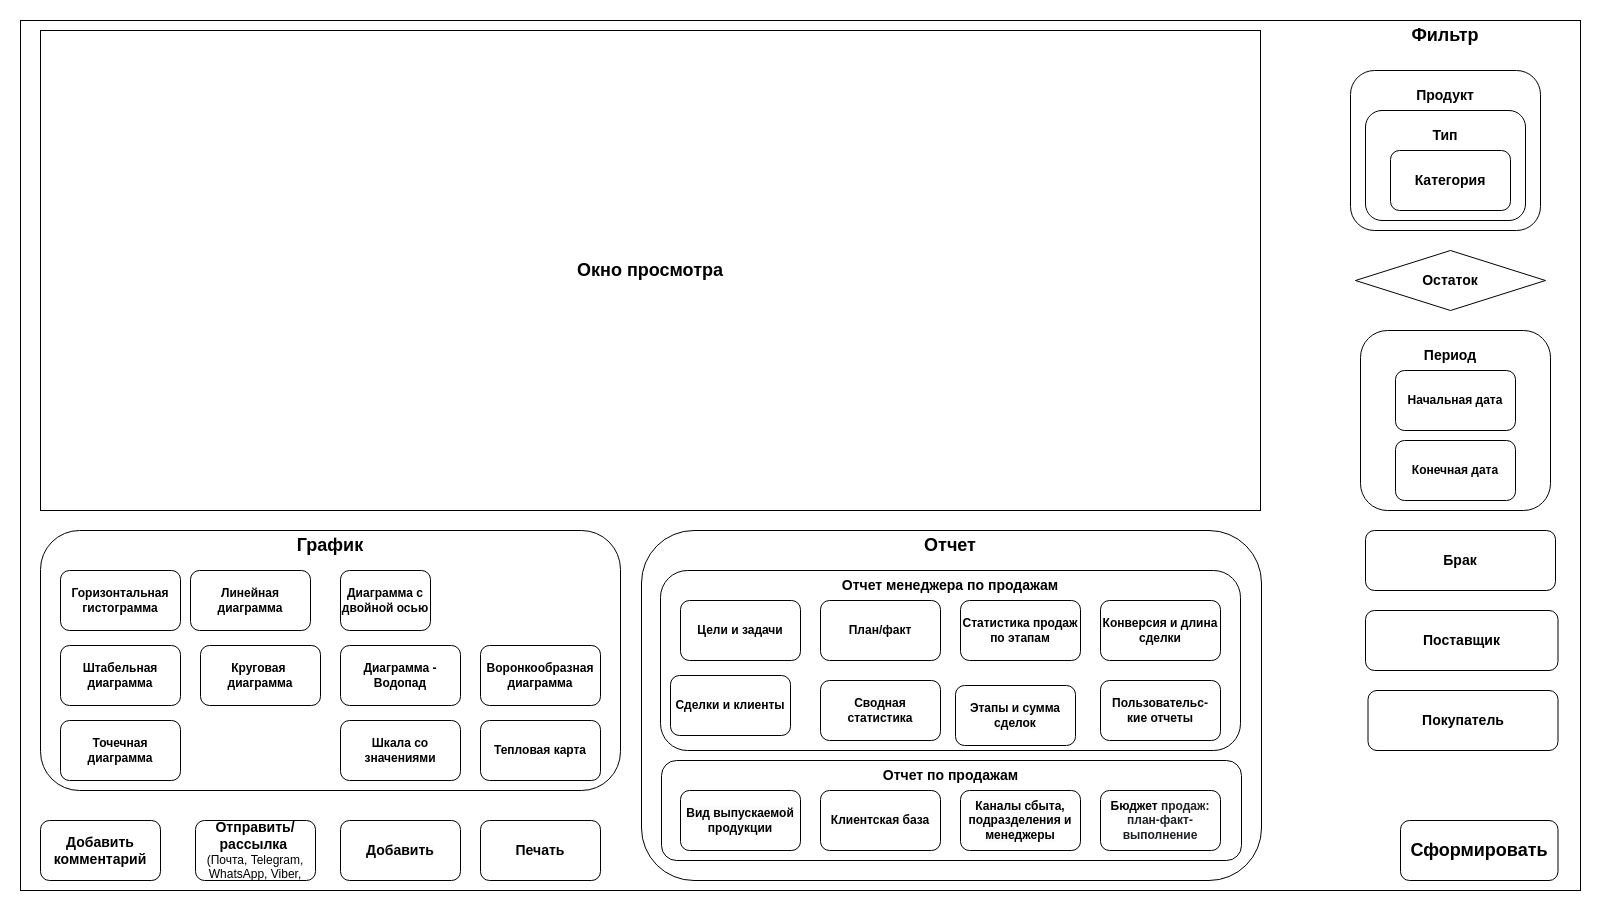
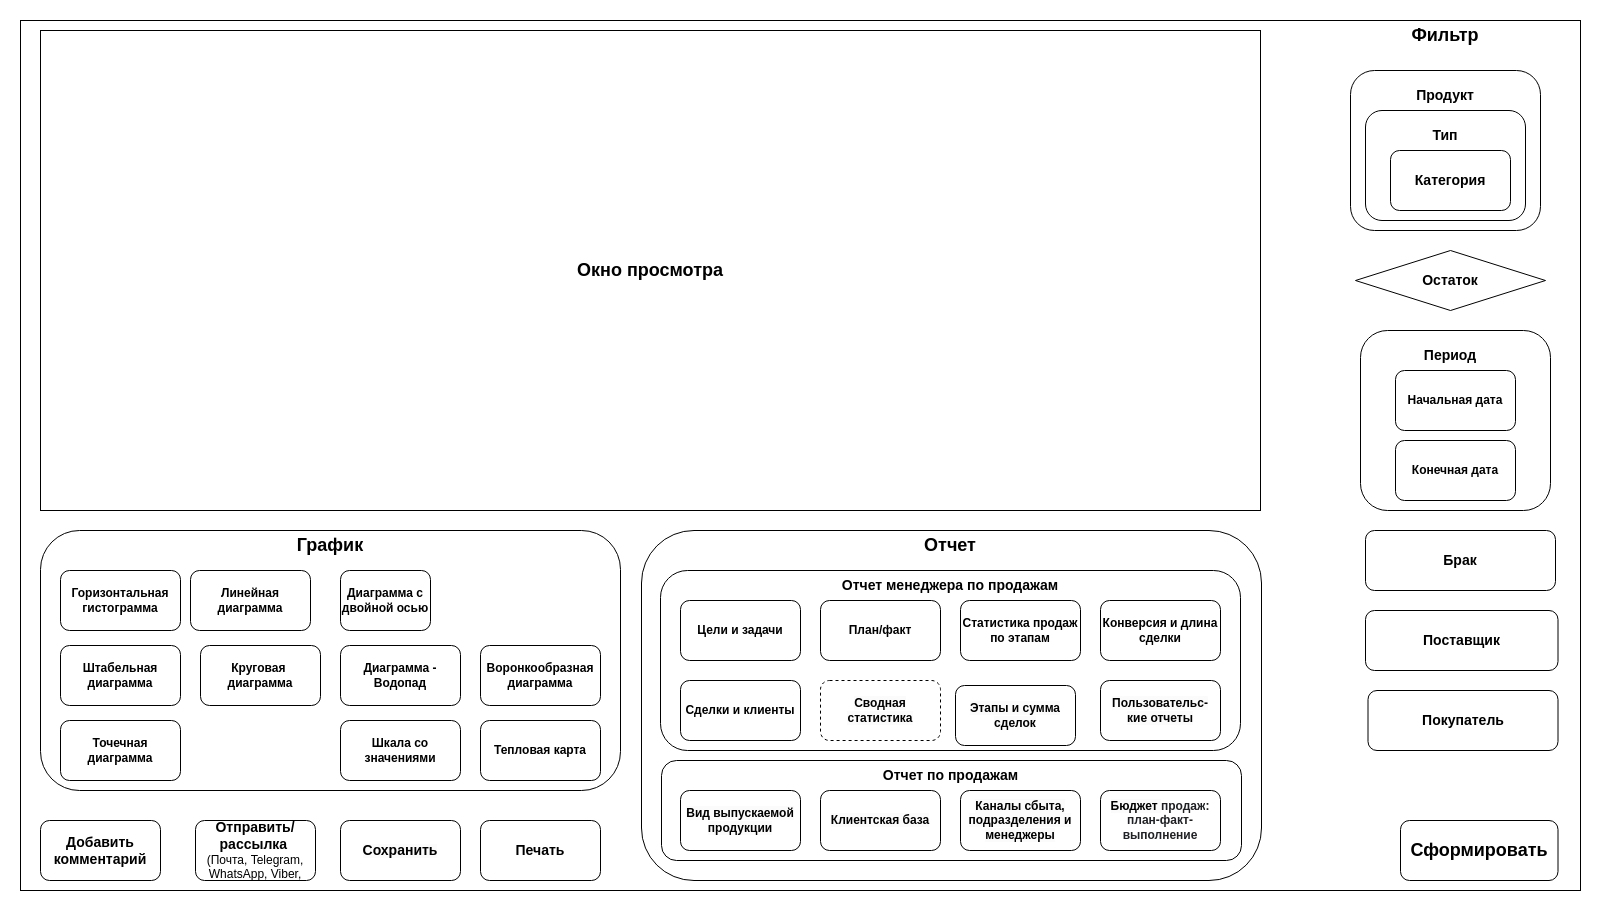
- <mxCell id="44" value="&lt;b style=&quot;border-color: var(--border-color);&quot;&gt;Сделки и клиенты&lt;/b&gt;" style="rounded=1;whiteSpace=wrap;html=1;" vertex="1" parent="1"><mxGeometry x="670" y="675" width="120" height="60" as="geometry" /></mxCell>
+ <mxCell id="44" value="&lt;b style=&quot;border-color: var(--border-color);&quot;&gt;Сделки и клиенты&lt;/b&gt;" style="rounded=1;whiteSpace=wrap;html=1;" vertex="1" parent="1"><mxGeometry x="680" y="680" width="120" height="60" as="geometry" /></mxCell>
- <mxCell id="45" value="&lt;meta charset=&quot;utf-8&quot;&gt;&lt;b style=&quot;border-color: var(--border-color); color: rgb(0, 0, 0); font-family: Helvetica; font-size: 12px; font-style: normal; font-variant-ligatures: normal; font-variant-caps: normal; letter-spacing: normal; orphans: 2; text-align: center; text-indent: 0px; text-transform: none; widows: 2; word-spacing: 0px; -webkit-text-stroke-width: 0px; background-color: rgb(251, 251, 251); text-decoration-thickness: initial; text-decoration-style: initial; text-decoration-color: initial;&quot;&gt;&lt;font style=&quot;border-color: var(--border-color); font-size: 12px;&quot;&gt;Сводная статистика&lt;/font&gt;&lt;/b&gt;" style="rounded=1;whiteSpace=wrap;html=1;" vertex="1" parent="1"><mxGeometry x="820" y="680" width="120" height="60" as="geometry" /></mxCell>
+ <mxCell id="45" value="&lt;meta charset=&quot;utf-8&quot;&gt;&lt;b style=&quot;border-color: var(--border-color); color: rgb(0, 0, 0); font-family: Helvetica; font-size: 12px; font-style: normal; font-variant-ligatures: normal; font-variant-caps: normal; letter-spacing: normal; orphans: 2; text-align: center; text-indent: 0px; text-transform: none; widows: 2; word-spacing: 0px; -webkit-text-stroke-width: 0px; background-color: rgb(251, 251, 251); text-decoration-thickness: initial; text-decoration-style: initial; text-decoration-color: initial;&quot;&gt;&lt;font style=&quot;border-color: var(--border-color); font-size: 12px;&quot;&gt;Сводная статистика&lt;/font&gt;&lt;/b&gt;" style="rounded=1;whiteSpace=wrap;html=1;dashed=1;" vertex="1" parent="1"><mxGeometry x="820" y="680" width="120" height="60" as="geometry" /></mxCell>
- <mxCell id="3" value="&lt;b style=&quot;border-color: var(--border-color); color: rgb(0, 0, 0); font-family: Helvetica; font-style: normal; font-variant-ligatures: normal; font-variant-caps: normal; letter-spacing: normal; orphans: 2; text-align: center; text-indent: 0px; text-transform: none; widows: 2; word-spacing: 0px; -webkit-text-stroke-width: 0px; background-color: rgb(251, 251, 251); text-decoration-thickness: initial; text-decoration-style: initial; text-decoration-color: initial;&quot;&gt;&lt;font style=&quot;font-size: 14px;&quot;&gt;Добавить&lt;/font&gt;&lt;/b&gt;" style="rounded=1;whiteSpace=wrap;html=1;" parent="1" vertex="1"><mxGeometry x="340" y="820" width="120" height="60" as="geometry" /></mxCell>
+ <mxCell id="3" value="&lt;b style=&quot;border-color: var(--border-color); color: rgb(0, 0, 0); font-family: Helvetica; font-style: normal; font-variant-ligatures: normal; font-variant-caps: normal; letter-spacing: normal; orphans: 2; text-align: center; text-indent: 0px; text-transform: none; widows: 2; word-spacing: 0px; -webkit-text-stroke-width: 0px; background-color: rgb(251, 251, 251); text-decoration-thickness: initial; text-decoration-style: initial; text-decoration-color: initial;&quot;&gt;&lt;font style=&quot;font-size: 14px;&quot;&gt;Сохранить&lt;/font&gt;&lt;/b&gt;" style="rounded=1;whiteSpace=wrap;html=1;" parent="1" vertex="1"><mxGeometry x="340" y="820" width="120" height="60" as="geometry" /></mxCell>
